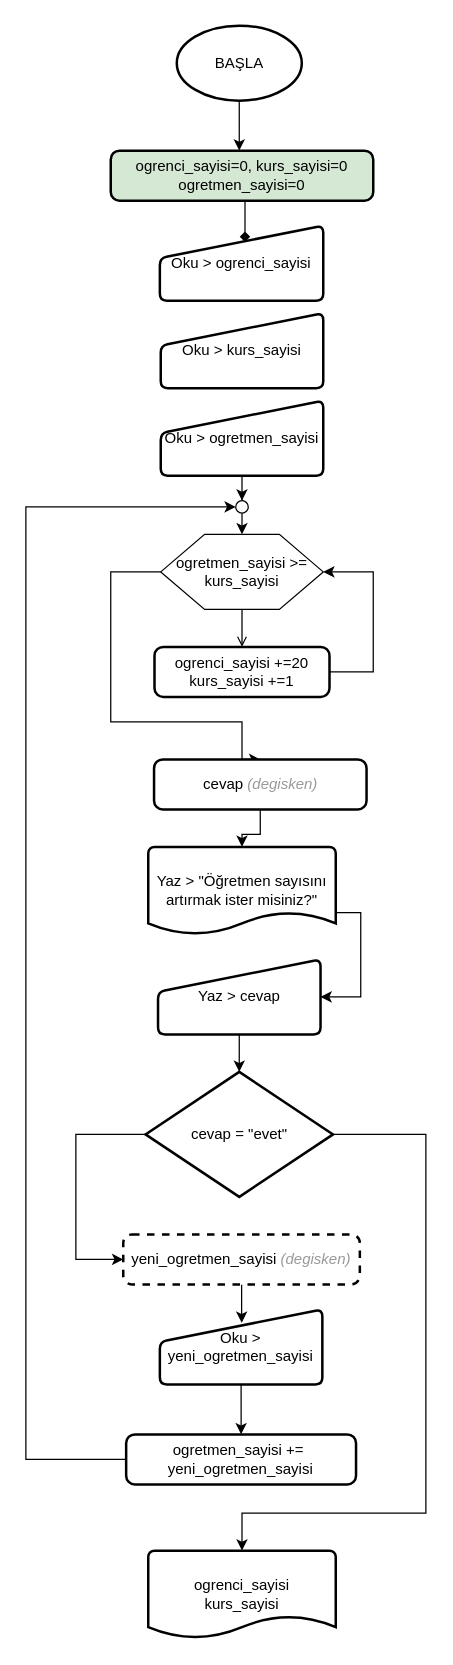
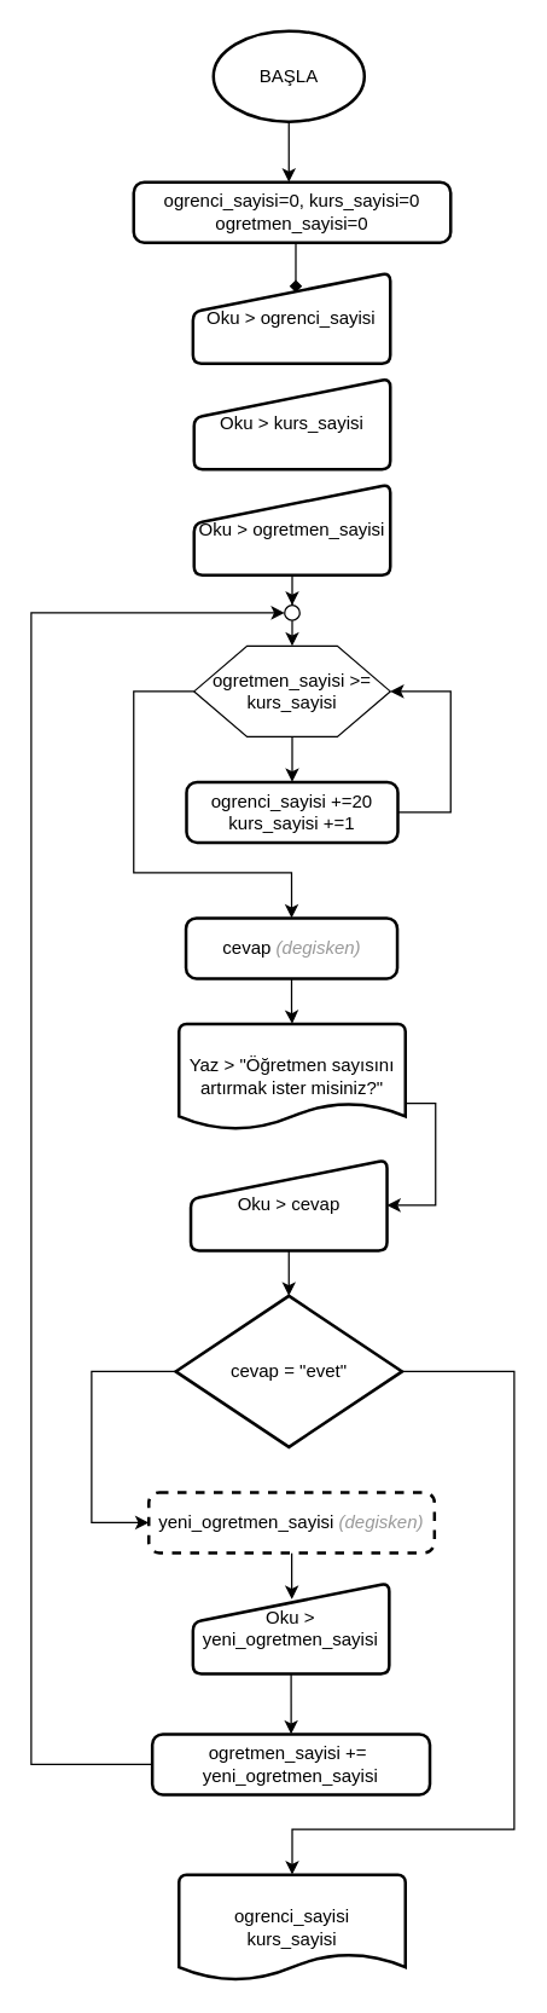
- <mxCell id="5" value="ogrenci_sayisi=0, kurs_sayisi=0&lt;br&gt;ogretmen_sayisi=0" style="rounded=1;whiteSpace=wrap;html=1;absoluteArcSize=1;arcSize=14;strokeWidth=2;fillColor=#d5e8d4;" vertex="1" parent="1"><mxGeometry x="87.9" y="120" width="210" height="40" as="geometry" /></mxCell>
+ <mxCell id="5" value="ogrenci_sayisi=0, kurs_sayisi=0&lt;br&gt;ogretmen_sayisi=0" style="rounded=1;whiteSpace=wrap;html=1;absoluteArcSize=1;arcSize=14;strokeWidth=2;" vertex="1" parent="1"><mxGeometry x="87.9" y="120" width="210" height="40" as="geometry" /></mxCell>
- <mxCell id="11" value="" style="edgeStyle=orthogonalEdgeStyle;rounded=0;orthogonalLoop=1;jettySize=auto;html=1;entryX=0.5;entryY=0;entryDx=0;entryDy=0;endArrow=open;" edge="1" parent="1" source="13" target="15"><mxGeometry relative="1" as="geometry"><mxPoint x="192.9" y="567" as="targetPoint" /></mxGeometry></mxCell>
+ <mxCell id="11" value="" style="edgeStyle=orthogonalEdgeStyle;rounded=0;orthogonalLoop=1;jettySize=auto;html=1;entryX=0.5;entryY=0;entryDx=0;entryDy=0;" edge="1" parent="1" source="13" target="15"><mxGeometry relative="1" as="geometry"><mxPoint x="192.9" y="567" as="targetPoint" /></mxGeometry></mxCell>
- <mxCell id="19" value="cevap &lt;i&gt;&lt;font color=&quot;#999999&quot;&gt;(degisken)&lt;/font&gt;&lt;/i&gt;" style="rounded=1;whiteSpace=wrap;html=1;absoluteArcSize=1;arcSize=14;strokeWidth=2;" vertex="1" parent="1"><mxGeometry x="122.54" y="607" width="170" height="40" as="geometry" /></mxCell>
+ <mxCell id="19" value="cevap &lt;i&gt;&lt;font color=&quot;#999999&quot;&gt;(degisken)&lt;/font&gt;&lt;/i&gt;" style="rounded=1;whiteSpace=wrap;html=1;absoluteArcSize=1;arcSize=14;strokeWidth=2;" vertex="1" parent="1"><mxGeometry x="122.54" y="607" width="140" height="40" as="geometry" /></mxCell>
- <mxCell id="21" value="Yaz &amp;gt; cevap" style="html=1;strokeWidth=2;shape=manualInput;whiteSpace=wrap;rounded=1;size=26;arcSize=11;" vertex="1" parent="1"><mxGeometry x="125.73" y="767" width="130" height="60" as="geometry" /></mxCell>
+ <mxCell id="21" value="Oku &amp;gt; cevap" style="html=1;strokeWidth=2;shape=manualInput;whiteSpace=wrap;rounded=1;size=26;arcSize=11;" vertex="1" parent="1"><mxGeometry x="125.73" y="767" width="130" height="60" as="geometry" /></mxCell>
